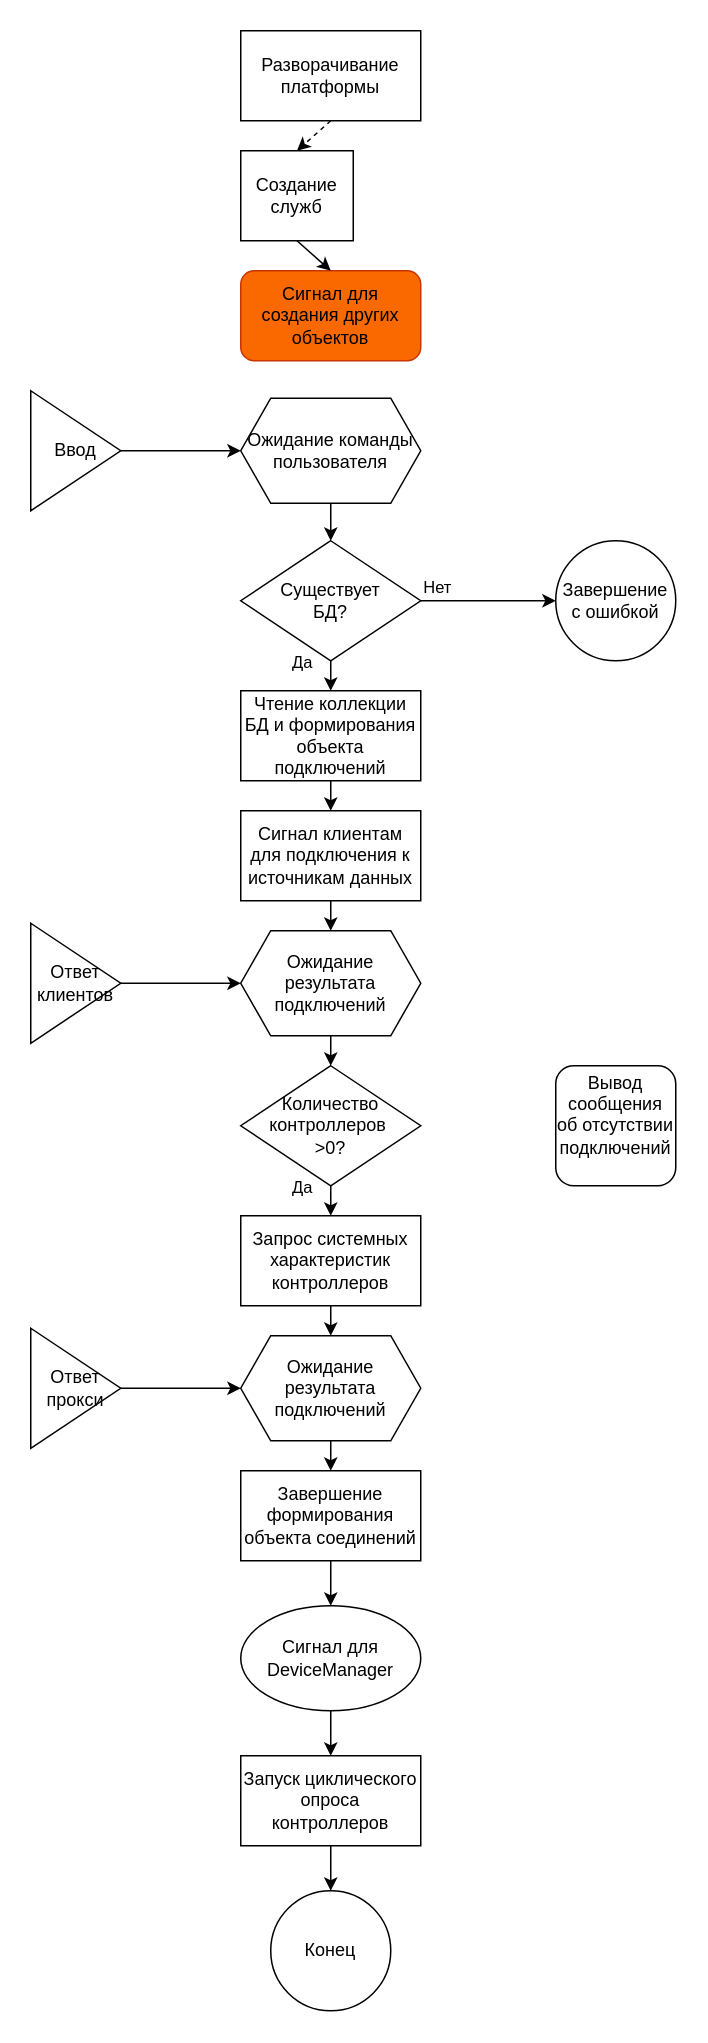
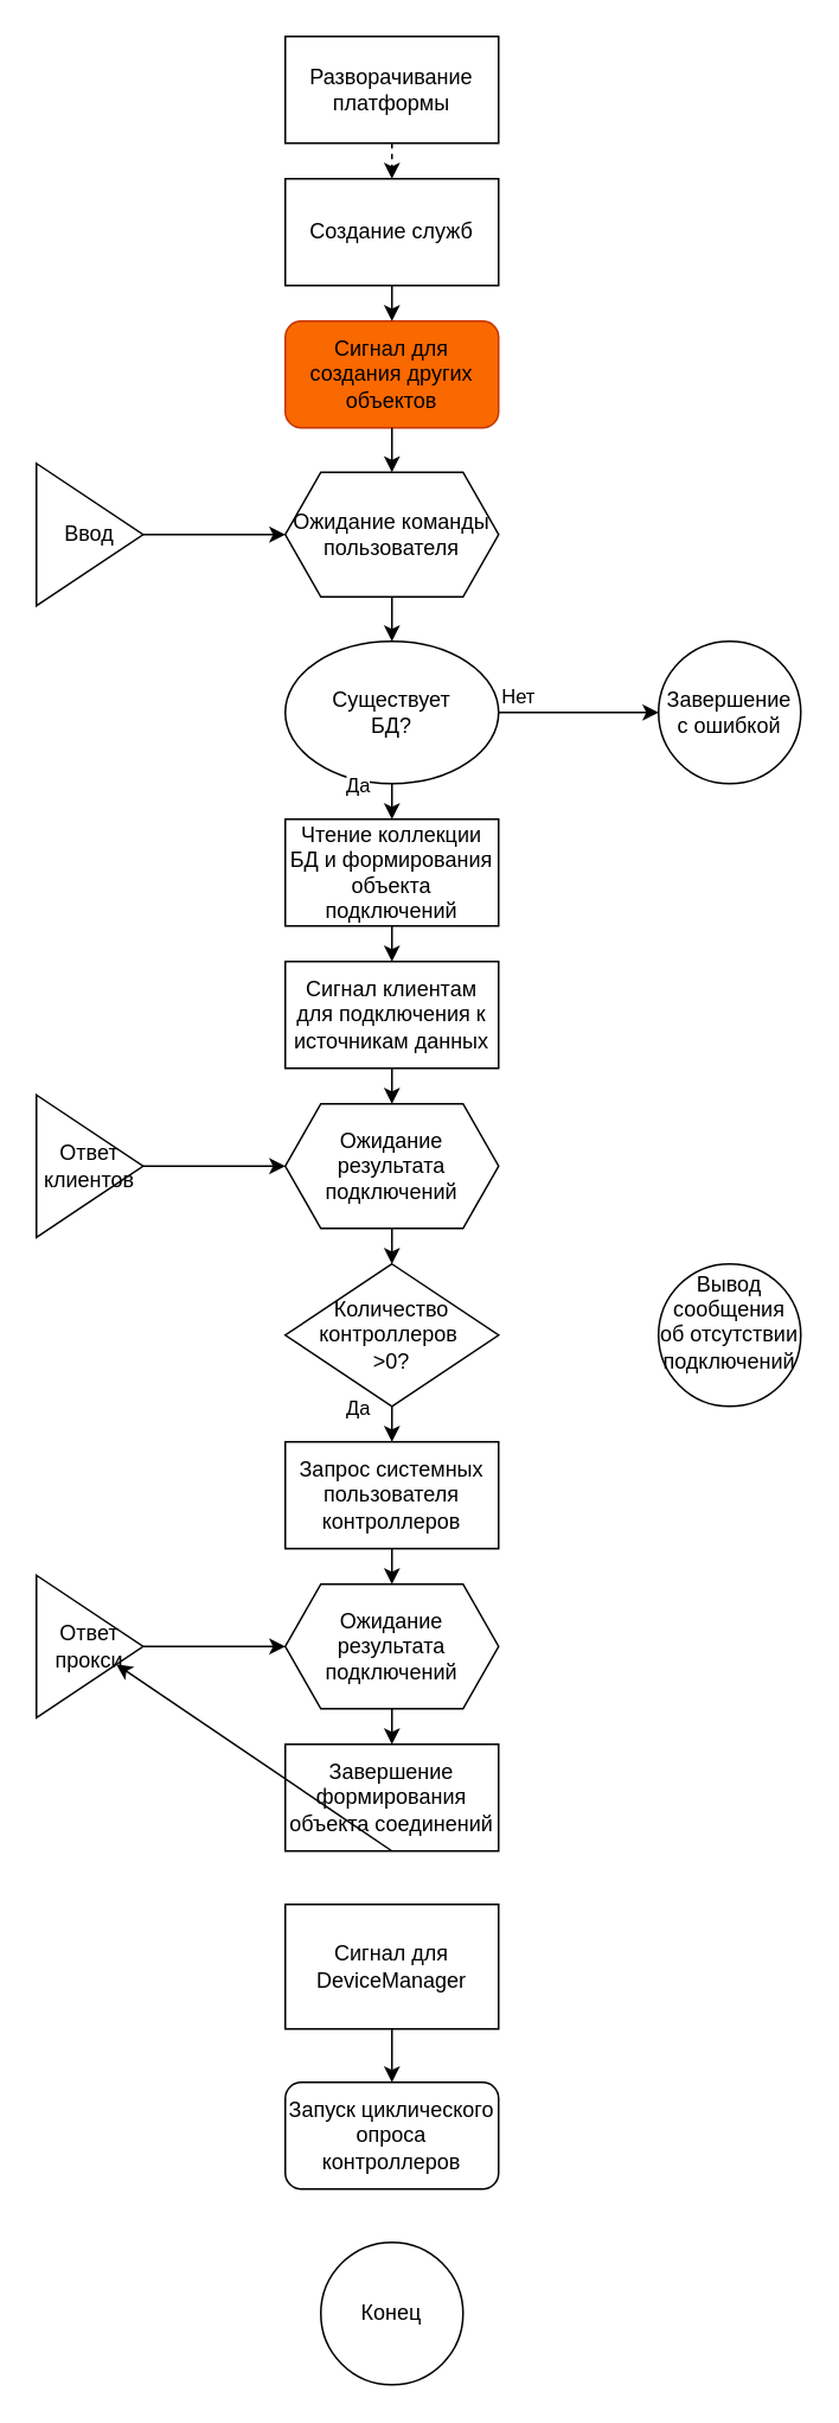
- <mxCell id="24" value="Создание служб" style="rounded=0;whiteSpace=wrap;html=1;" parent="1" vertex="1"><mxGeometry x="160" y="100" width="75" height="60" as="geometry" /></mxCell>
+ <mxCell id="24" value="Создание служб" style="rounded=0;whiteSpace=wrap;html=1;" parent="1" vertex="1"><mxGeometry x="160" y="100" width="120" height="60" as="geometry" /></mxCell>
+ <mxCell id="30" value="" style="endArrow=classic;html=1;rounded=0;exitX=0.5;exitY=1;exitDx=0;exitDy=0;entryX=0.5;entryY=0;entryDx=0;entryDy=0;" parent="1" source="26" target="28" edge="1"><mxGeometry width="50" height="50" relative="1" as="geometry"><mxPoint x="320" y="360" as="sourcePoint" /><mxPoint x="370" y="310" as="targetPoint" /></mxGeometry></mxCell>
- <mxCell id="4" value="Существует&lt;div&gt;БД?&lt;/div&gt;" style="rhombus;whiteSpace=wrap;html=1;" parent="1" vertex="1"><mxGeometry x="160" y="360" width="120" height="80" as="geometry" /></mxCell>
+ <mxCell id="4" value="Существует&lt;div&gt;БД?&lt;/div&gt;" style="ellipse;whiteSpace=wrap;html=1;" parent="1" vertex="1"><mxGeometry x="160" y="360" width="120" height="80" as="geometry" /></mxCell>
- <mxCell id="16" value="Вывод сообщения об отсутствии подключений&lt;div&gt;&lt;br&gt;&lt;/div&gt;" style="whiteSpace=wrap;html=1;aspect=fixed;rounded=1;" parent="1" vertex="1"><mxGeometry x="370" y="710" width="80" height="80" as="geometry" /></mxCell>
+ <mxCell id="16" value="Вывод сообщения об отсутствии подключений&lt;div&gt;&lt;br&gt;&lt;/div&gt;" style="ellipse;whiteSpace=wrap;html=1;aspect=fixed;" parent="1" vertex="1"><mxGeometry x="370" y="710" width="80" height="80" as="geometry" /></mxCell>
- <mxCell id="12" value="Запрос системных характеристик контроллеров" style="rounded=0;whiteSpace=wrap;html=1;" parent="1" vertex="1"><mxGeometry x="160" y="810" width="120" height="60" as="geometry" /></mxCell>
+ <mxCell id="12" value="Запрос системных пользователя контроллеров" style="rounded=0;whiteSpace=wrap;html=1;" parent="1" vertex="1"><mxGeometry x="160" y="810" width="120" height="60" as="geometry" /></mxCell>
- <mxCell id="42" value="" style="endArrow=classic;html=1;rounded=0;exitX=0.5;exitY=1;exitDx=0;exitDy=0;entryX=0.5;entryY=0;entryDx=0;entryDy=0;" parent="1" source="41" target="17" edge="1"><mxGeometry width="50" height="50" relative="1" as="geometry"><mxPoint x="200" y="990" as="sourcePoint" /><mxPoint x="250" y="940" as="targetPoint" /></mxGeometry></mxCell>
+ <mxCell id="42" value="" style="endArrow=classic;html=1;rounded=0;exitX=0.5;exitY=1;exitDx=0;exitDy=0;" parent="1" source="41" target="37" edge="1"><mxGeometry width="50" height="50" relative="1" as="geometry"><mxPoint x="200" y="990" as="sourcePoint" /><mxPoint x="250" y="940" as="targetPoint" /></mxGeometry></mxCell>
- <mxCell id="17" value="Сигнал для DeviceManager" style="ellipse;whiteSpace=wrap;html=1;" parent="1" vertex="1"><mxGeometry x="160" y="1070" width="120" height="70" as="geometry" /></mxCell>
+ <mxCell id="17" value="Сигнал для DeviceManager" style="rounded=0;whiteSpace=wrap;html=1;" parent="1" vertex="1"><mxGeometry x="160" y="1070" width="120" height="70" as="geometry" /></mxCell>
- <mxCell id="20" value="Запуск циклического опроса контроллеров" style="rounded=0;whiteSpace=wrap;html=1;" parent="1" vertex="1"><mxGeometry x="160" y="1170" width="120" height="60" as="geometry" /></mxCell>
+ <mxCell id="20" value="Запуск циклического опроса контроллеров" style="whiteSpace=wrap;html=1;rounded=1;" parent="1" vertex="1"><mxGeometry x="160" y="1170" width="120" height="60" as="geometry" /></mxCell>
- <mxCell id="23" value="" style="endArrow=classic;html=1;rounded=0;exitX=0.5;exitY=1;exitDx=0;exitDy=0;entryX=0.5;entryY=0;entryDx=0;entryDy=0;" parent="1" source="20" target="22" edge="1"><mxGeometry width="50" height="50" relative="1" as="geometry"><mxPoint x="320" y="1270" as="sourcePoint" /><mxPoint x="370" y="1220" as="targetPoint" /></mxGeometry></mxCell>
